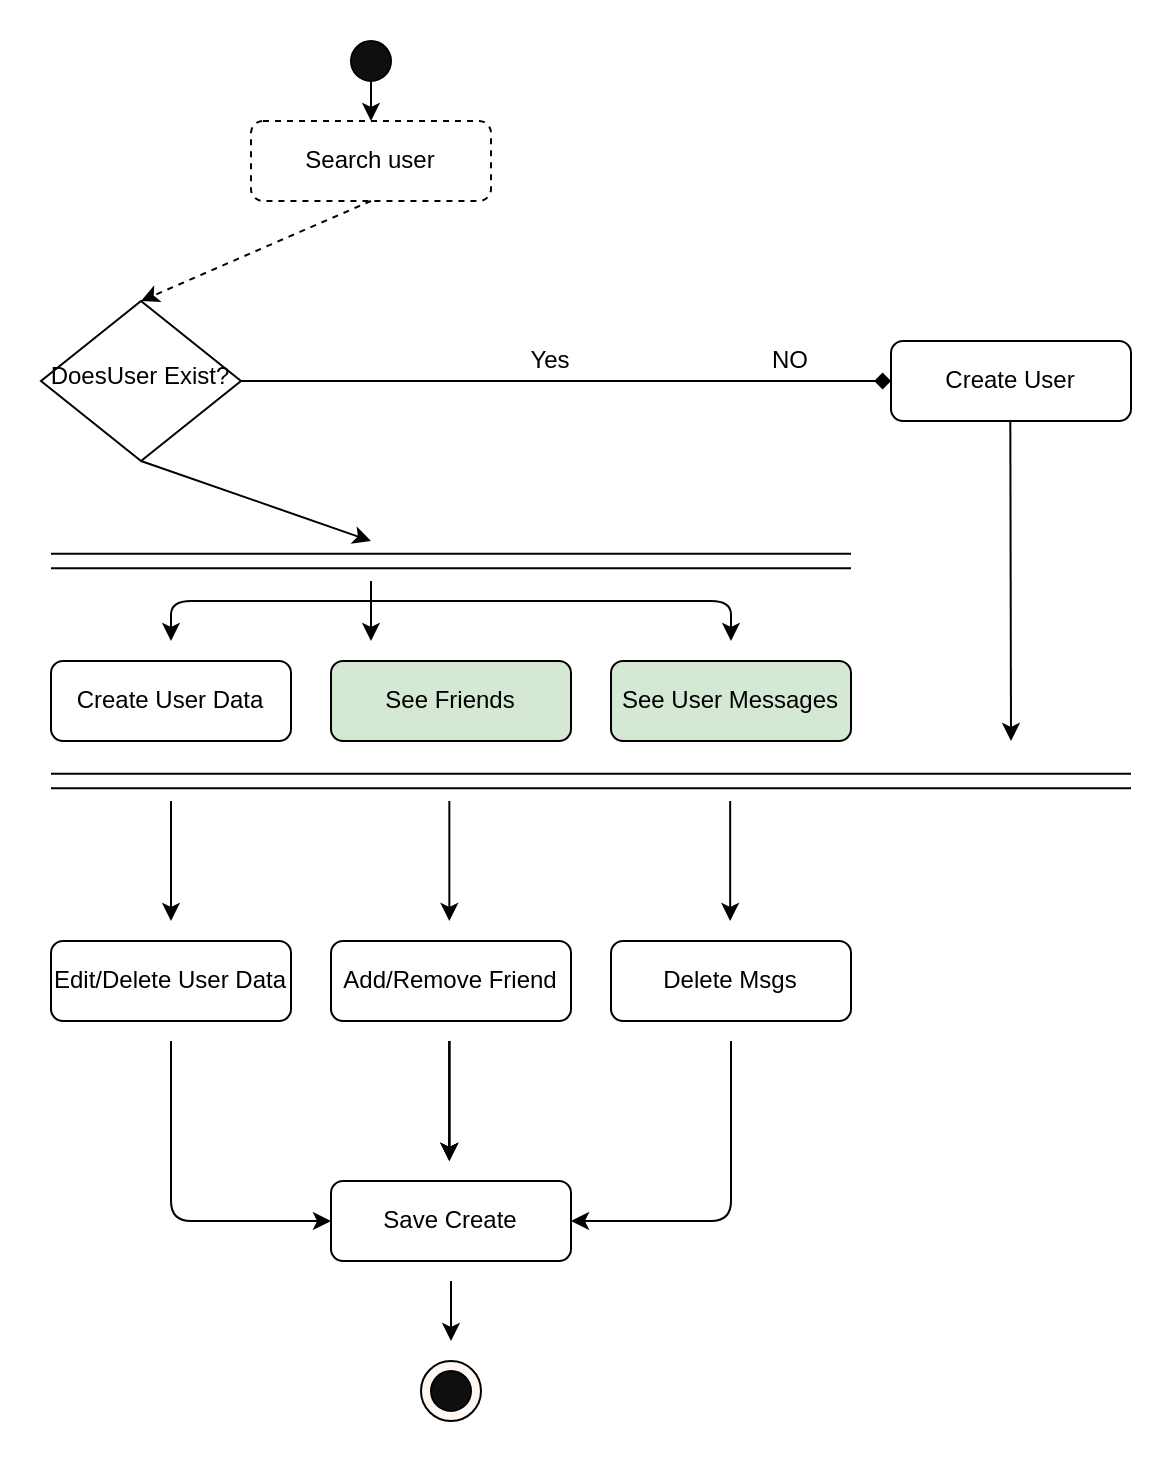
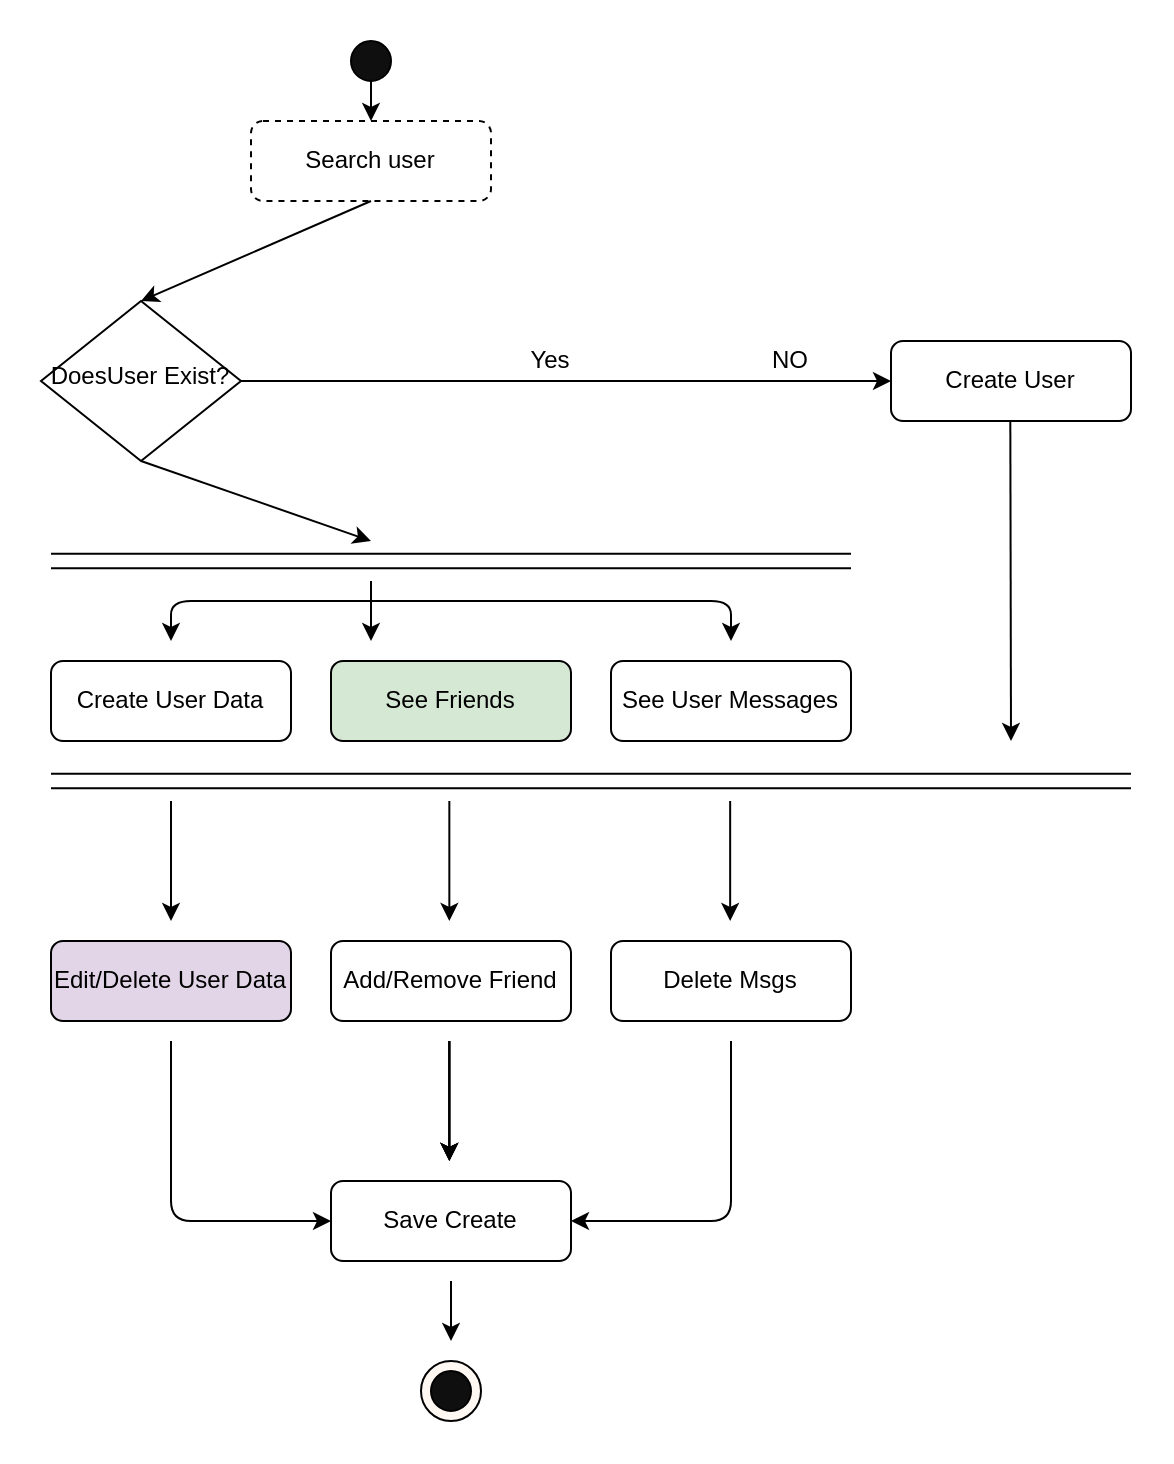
- <mxCell id="7" value="" style="endArrow=classic;html=1;exitX=0.5;exitY=1;exitDx=0;exitDy=0;entryX=0.5;entryY=0;entryDx=0;entryDy=0;dashed=1;" edge="1" parent="1" source="2" target="3"><mxGeometry width="50" height="50" relative="1" as="geometry"><mxPoint x="275" y="270" as="sourcePoint" /><mxPoint x="325" y="220" as="targetPoint" /></mxGeometry></mxCell>
+ <mxCell id="7" value="" style="endArrow=classic;html=1;exitX=0.5;exitY=1;exitDx=0;exitDy=0;entryX=0.5;entryY=0;entryDx=0;entryDy=0;" edge="1" parent="1" source="2" target="3"><mxGeometry width="50" height="50" relative="1" as="geometry"><mxPoint x="275" y="270" as="sourcePoint" /><mxPoint x="325" y="220" as="targetPoint" /></mxGeometry></mxCell>
- <mxCell id="8" value="" style="endArrow=diamond;html=1;exitX=1;exitY=0.5;exitDx=0;exitDy=0;entryX=0;entryY=0.5;entryDx=0;entryDy=0;" edge="1" parent="1" source="3" target="4"><mxGeometry width="50" height="50" relative="1" as="geometry"><mxPoint x="275" y="270" as="sourcePoint" /><mxPoint x="325" y="220" as="targetPoint" /></mxGeometry></mxCell>
+ <mxCell id="8" value="" style="endArrow=classic;html=1;exitX=1;exitY=0.5;exitDx=0;exitDy=0;entryX=0;entryY=0.5;entryDx=0;entryDy=0;" edge="1" parent="1" source="3" target="4"><mxGeometry width="50" height="50" relative="1" as="geometry"><mxPoint x="275" y="270" as="sourcePoint" /><mxPoint x="325" y="220" as="targetPoint" /></mxGeometry></mxCell>
- <mxCell id="15" value="See User Messages" style="rounded=1;whiteSpace=wrap;html=1;fontSize=12;glass=0;strokeWidth=1;shadow=0;fillColor=#d5e8d4;" vertex="1" parent="1"><mxGeometry x="305" y="330" width="120" height="40" as="geometry" /></mxCell>
+ <mxCell id="15" value="See User Messages" style="rounded=1;whiteSpace=wrap;html=1;fontSize=12;glass=0;strokeWidth=1;shadow=0;" vertex="1" parent="1"><mxGeometry x="305" y="330" width="120" height="40" as="geometry" /></mxCell>
- <mxCell id="24" value="Edit/Delete User Data" style="rounded=1;whiteSpace=wrap;html=1;fontSize=12;glass=0;strokeWidth=1;shadow=0;" vertex="1" parent="1"><mxGeometry x="25" y="470" width="120" height="40" as="geometry" /></mxCell>
+ <mxCell id="24" value="Edit/Delete User Data" style="rounded=1;whiteSpace=wrap;html=1;fontSize=12;glass=0;strokeWidth=1;shadow=0;fillColor=#e1d5e7;" vertex="1" parent="1"><mxGeometry x="25" y="470" width="120" height="40" as="geometry" /></mxCell>
